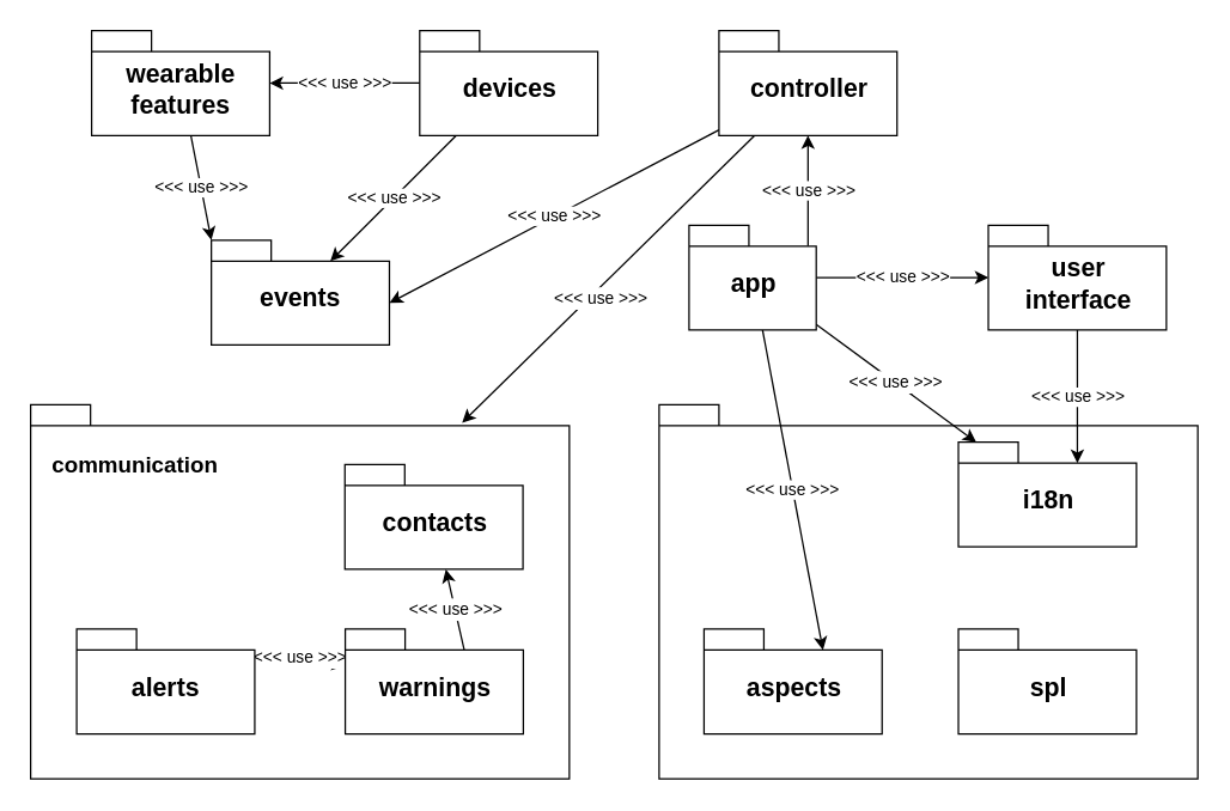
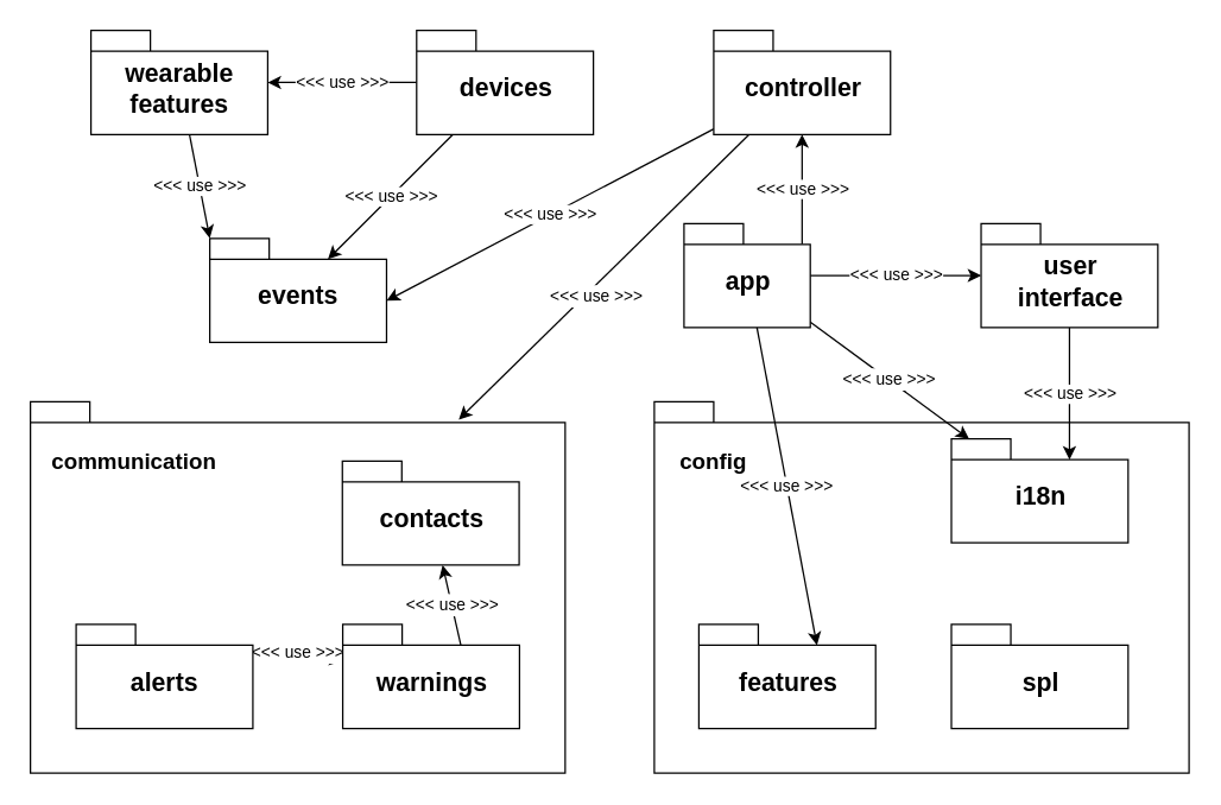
+ <mxCell id="3" value="&lt;b&gt;&lt;font style=&quot;font-size: 15px&quot;&gt;config&lt;/font&gt;&lt;/b&gt;" style="text;html=1;strokeColor=none;fillColor=none;align=center;verticalAlign=middle;whiteSpace=wrap;rounded=0;" parent="1" vertex="1"><mxGeometry x="460" y="300" width="40" height="20" as="geometry" /></mxCell>
- <mxCell id="10" value="&lt;font style=&quot;font-size: 17px&quot;&gt;aspects&lt;br&gt;&lt;/font&gt;" style="shape=folder;fontStyle=1;spacingTop=10;tabWidth=40;tabHeight=14;tabPosition=left;html=1;" parent="1" vertex="1"><mxGeometry x="470" y="420" width="119" height="70" as="geometry" /></mxCell>
+ <mxCell id="10" value="&lt;font style=&quot;font-size: 17px&quot;&gt;features&lt;br&gt;&lt;/font&gt;" style="shape=folder;fontStyle=1;spacingTop=10;tabWidth=40;tabHeight=14;tabPosition=left;html=1;" parent="1" vertex="1"><mxGeometry x="470" y="420" width="119" height="70" as="geometry" /></mxCell>
